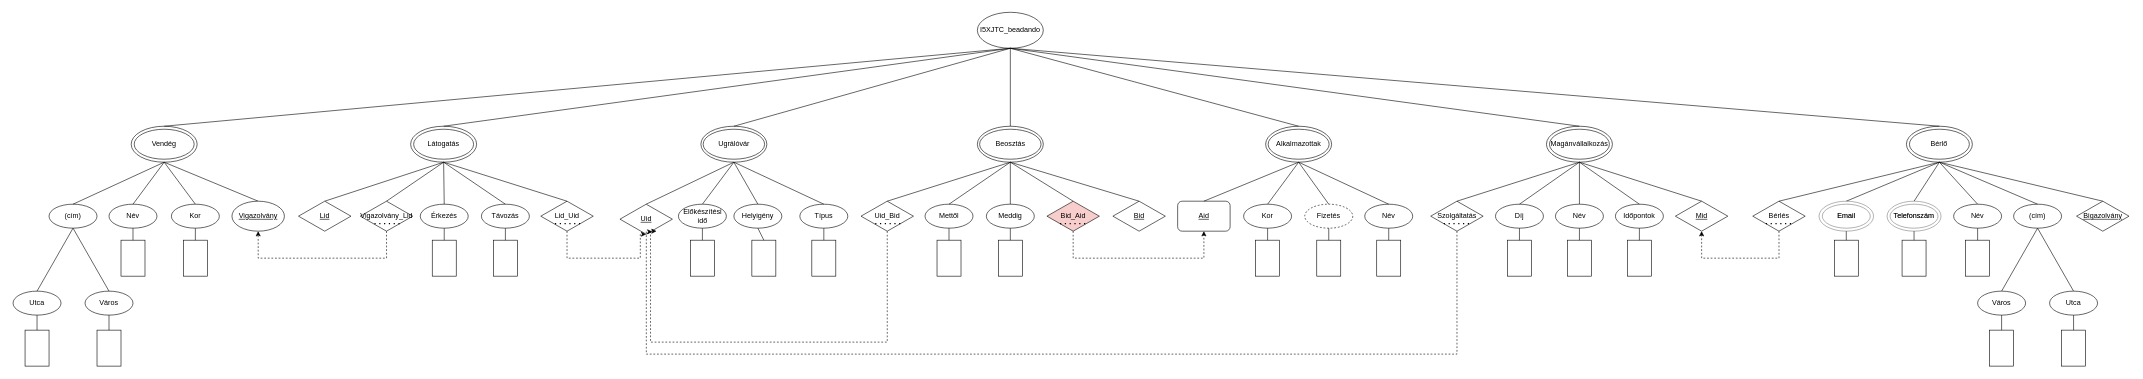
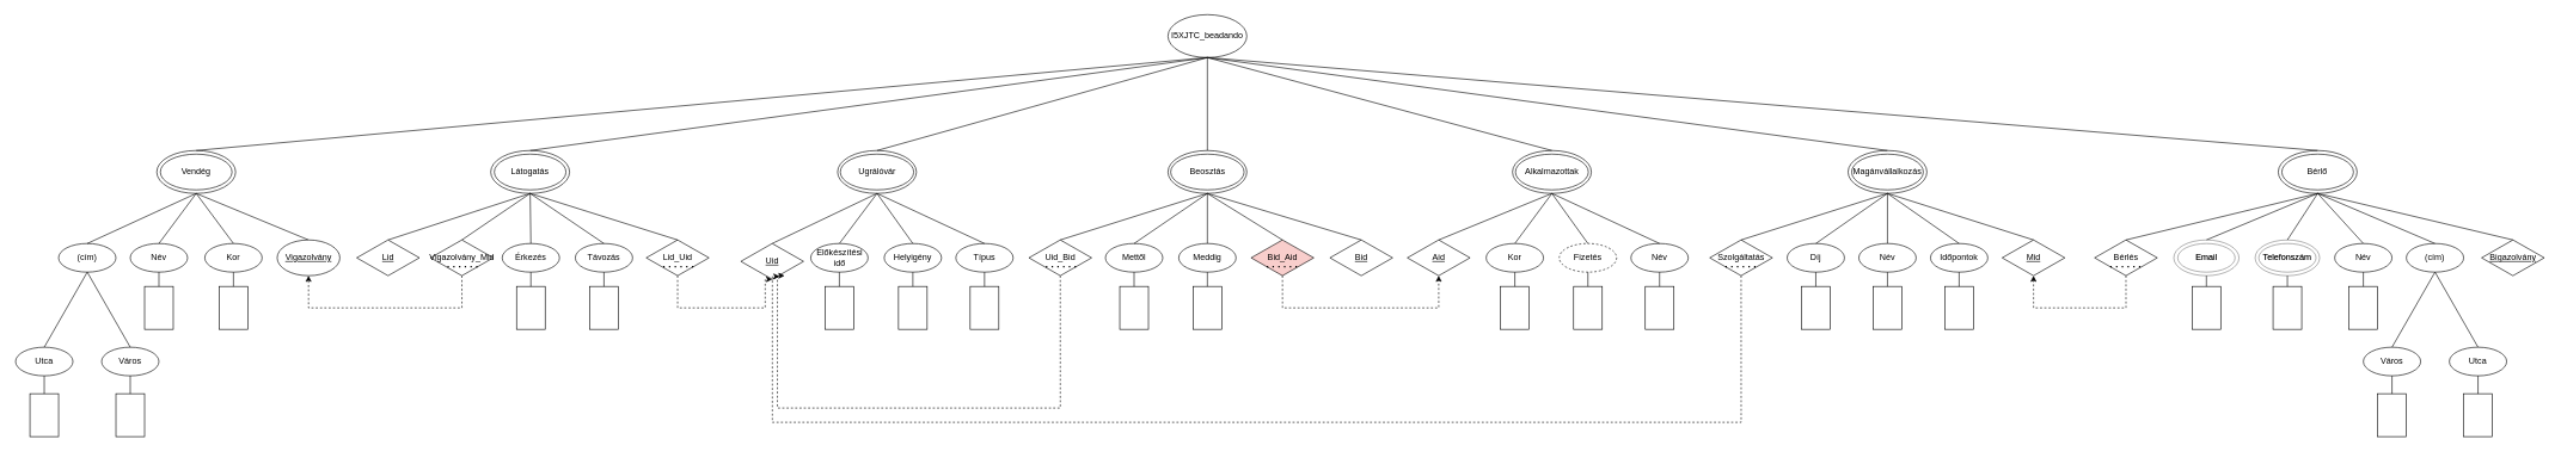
- <mxCell id="35" value="Vigazolvány_Lid" style="rhombus;whiteSpace=wrap;html=1;" parent="1" vertex="1"><mxGeometry x="599" y="335" width="87.5" height="50" as="geometry" /></mxCell>
+ <mxCell id="35" value="Vigazolvány_Mid" style="rhombus;whiteSpace=wrap;html=1;" parent="1" vertex="1"><mxGeometry x="599" y="335" width="87.5" height="50" as="geometry" /></mxCell>
- <mxCell id="59" value="Helyigény" style="ellipse;whiteSpace=wrap;html=1;" parent="1" vertex="1"><mxGeometry x="1222" y="340" width="80" height="40" as="geometry" /></mxCell>
+ <mxCell id="59" value="Helyigény" style="ellipse;whiteSpace=wrap;html=1;" parent="1" vertex="1"><mxGeometry x="1232" y="340" width="80" height="40" as="geometry" /></mxCell>
- <mxCell id="55" value="&lt;u&gt;Aid&lt;/u&gt;" style="whiteSpace=wrap;html=1;rounded=1;" parent="1" vertex="1"><mxGeometry x="1962" y="335" width="87.5" height="50" as="geometry" /></mxCell>
+ <mxCell id="55" value="&lt;u&gt;Aid&lt;/u&gt;" style="rhombus;whiteSpace=wrap;html=1;" parent="1" vertex="1"><mxGeometry x="1962" y="335" width="87.5" height="50" as="geometry" /></mxCell>
